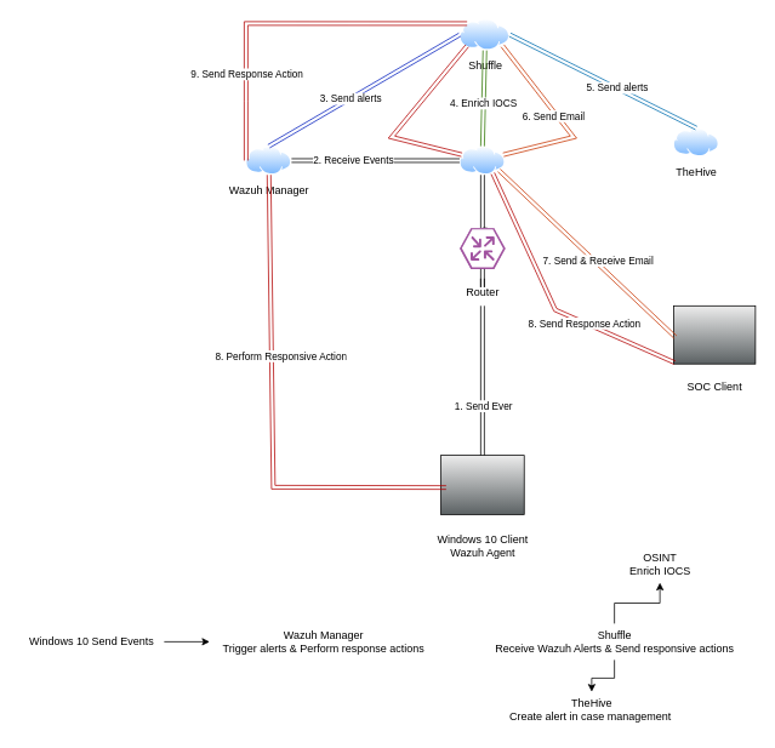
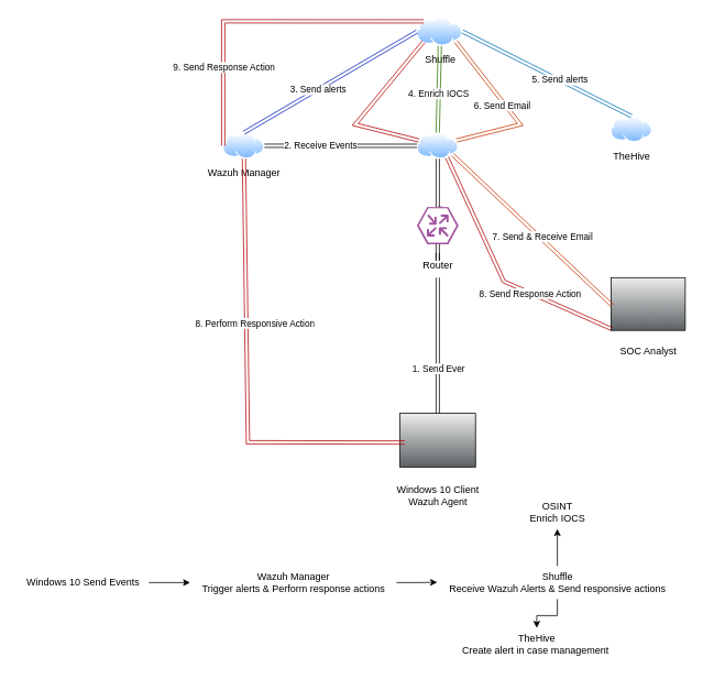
- <mxCell id="14" value="SOC Client" style="text;html=1;align=center;verticalAlign=middle;resizable=0;points=[];autosize=1;strokeColor=none;fillColor=none;" parent="1" vertex="1"><mxGeometry x="740" y="410" width="90" height="30" as="geometry" /></mxCell>
+ <mxCell id="14" value="SOC Analyst" style="text;html=1;align=center;verticalAlign=middle;resizable=0;points=[];autosize=1;strokeColor=none;fillColor=none;" parent="1" vertex="1"><mxGeometry x="740" y="410" width="90" height="30" as="geometry" /></mxCell>
- <mxCell id="43" value="OSINT&lt;br&gt;Enrich IOCS" style="text;html=1;align=center;verticalAlign=middle;resizable=0;points=[];autosize=1;strokeColor=none;fillColor=none;" vertex="1" parent="1"><mxGeometry x="680" y="600" width="90" height="40" as="geometry" /></mxCell>
+ <mxCell id="43" value="OSINT&lt;br&gt;Enrich IOCS" style="text;html=1;align=center;verticalAlign=middle;resizable=0;points=[];autosize=1;strokeColor=none;fillColor=none;" vertex="1" parent="1"><mxGeometry x="630" y="600" width="90" height="40" as="geometry" /></mxCell>
+ <mxCell id="38" style="edgeStyle=orthogonalEdgeStyle;rounded=0;orthogonalLoop=1;jettySize=auto;html=1;entryX=-0.002;entryY=0.492;entryDx=0;entryDy=0;entryPerimeter=0;" edge="1" parent="1" source="39" target="42"><mxGeometry relative="1" as="geometry" /></mxCell>
